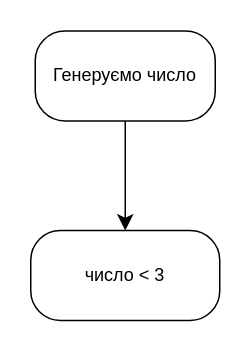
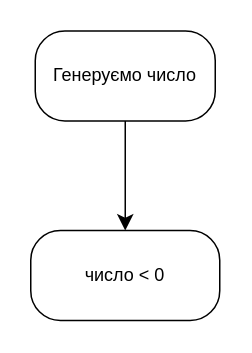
- <mxCell id="4" value="число &amp;lt; 3" style="whiteSpace=wrap;html=1;rounded=1;arcSize=33;" vertex="1" parent="1"><mxGeometry x="20" y="153" width="126" height="60" as="geometry" /></mxCell>
+ <mxCell id="4" value="число &amp;lt; 0" style="whiteSpace=wrap;html=1;rounded=1;arcSize=33;" vertex="1" parent="1"><mxGeometry x="20" y="153" width="126" height="60" as="geometry" /></mxCell>
